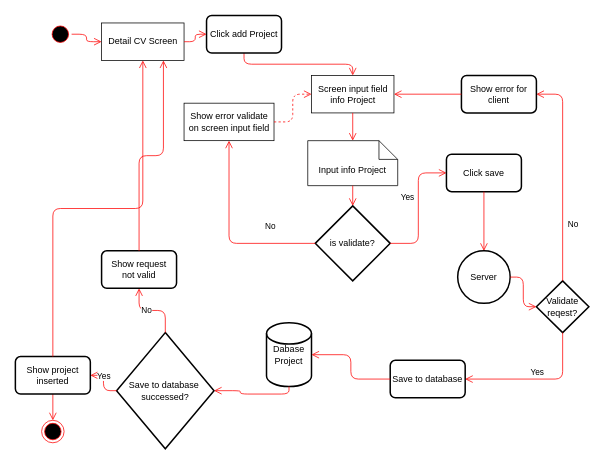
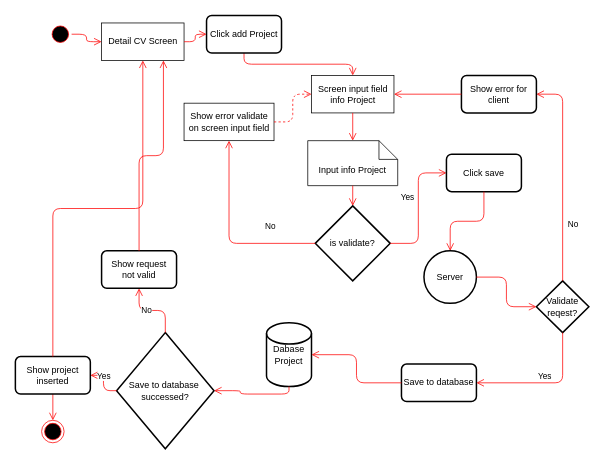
- <mxCell id="20" value="Server" style="strokeWidth=2;html=1;shape=mxgraph.flowchart.start_2;whiteSpace=wrap;" vertex="1" parent="1"><mxGeometry x="610" y="334" width="70" height="70" as="geometry" /></mxCell>
+ <mxCell id="20" value="Server" style="strokeWidth=2;html=1;shape=mxgraph.flowchart.start_2;whiteSpace=wrap;" vertex="1" parent="1"><mxGeometry x="565" y="334" width="70" height="70" as="geometry" /></mxCell>
- <mxCell id="26" value="Save to database" style="rounded=1;whiteSpace=wrap;html=1;absoluteArcSize=1;arcSize=14;strokeWidth=2;" vertex="1" parent="1"><mxGeometry x="520" y="480" width="100" height="50" as="geometry" /></mxCell>
+ <mxCell id="26" value="Save to database" style="rounded=1;whiteSpace=wrap;html=1;absoluteArcSize=1;arcSize=14;strokeWidth=2;" vertex="1" parent="1"><mxGeometry x="535" y="485" width="100" height="50" as="geometry" /></mxCell>
